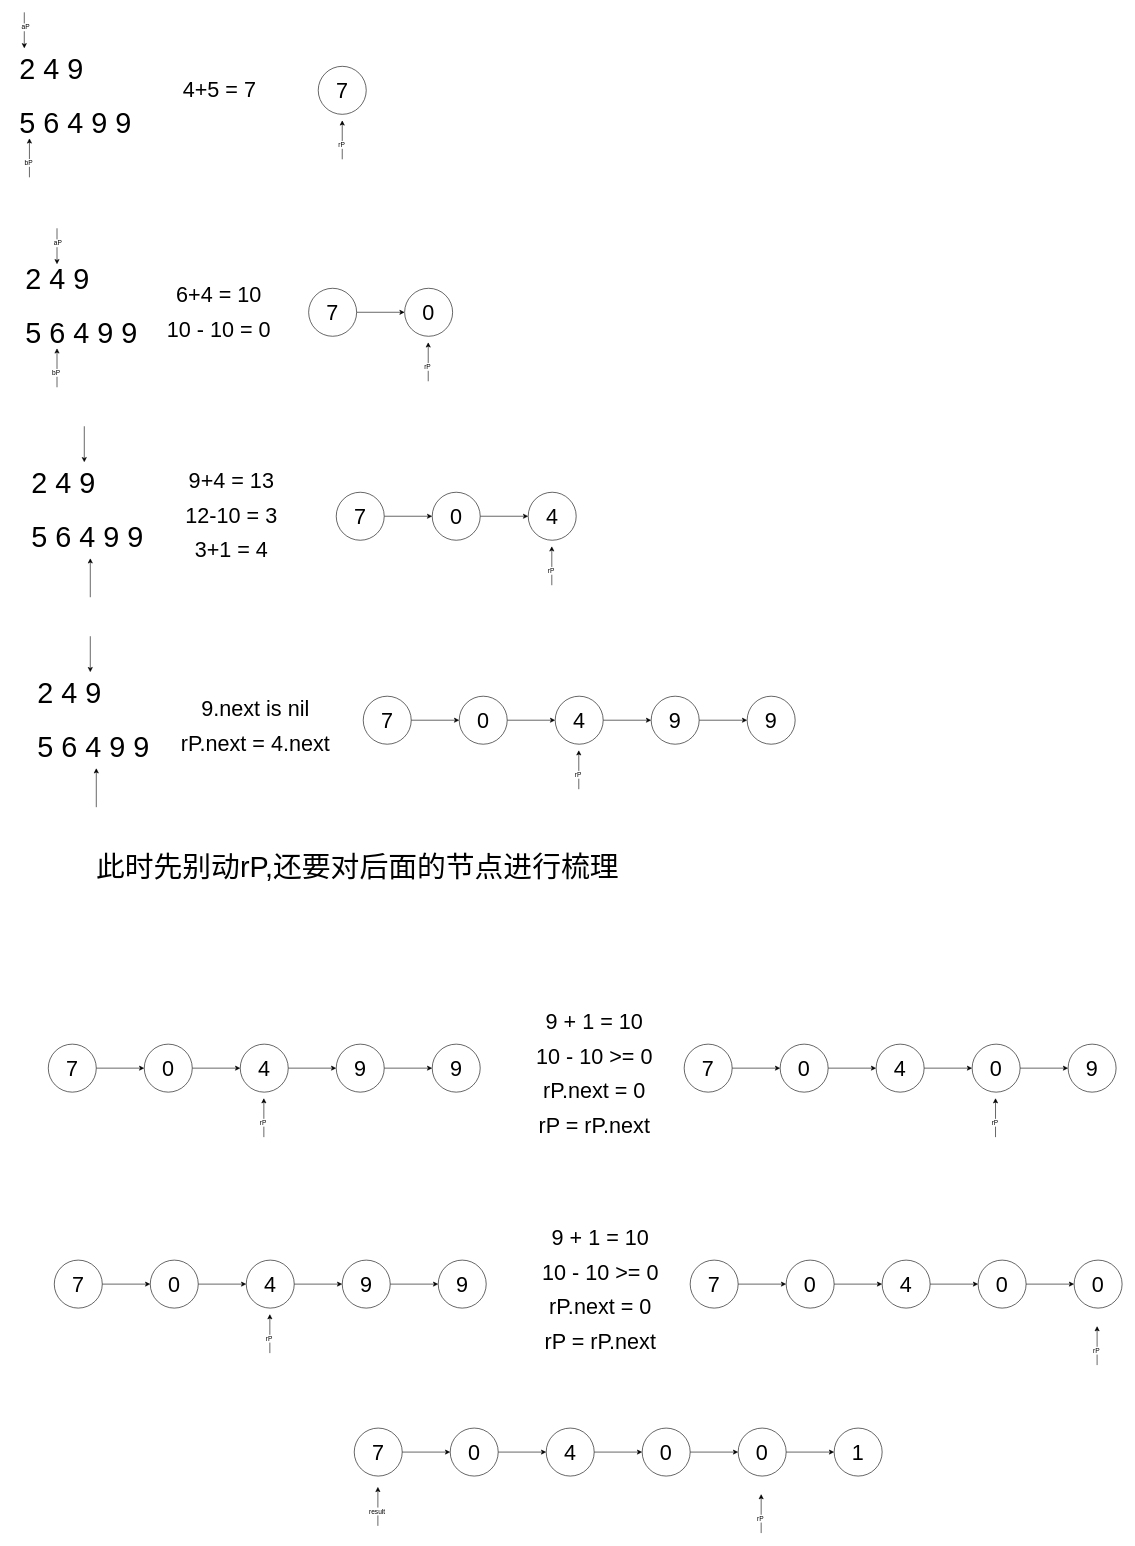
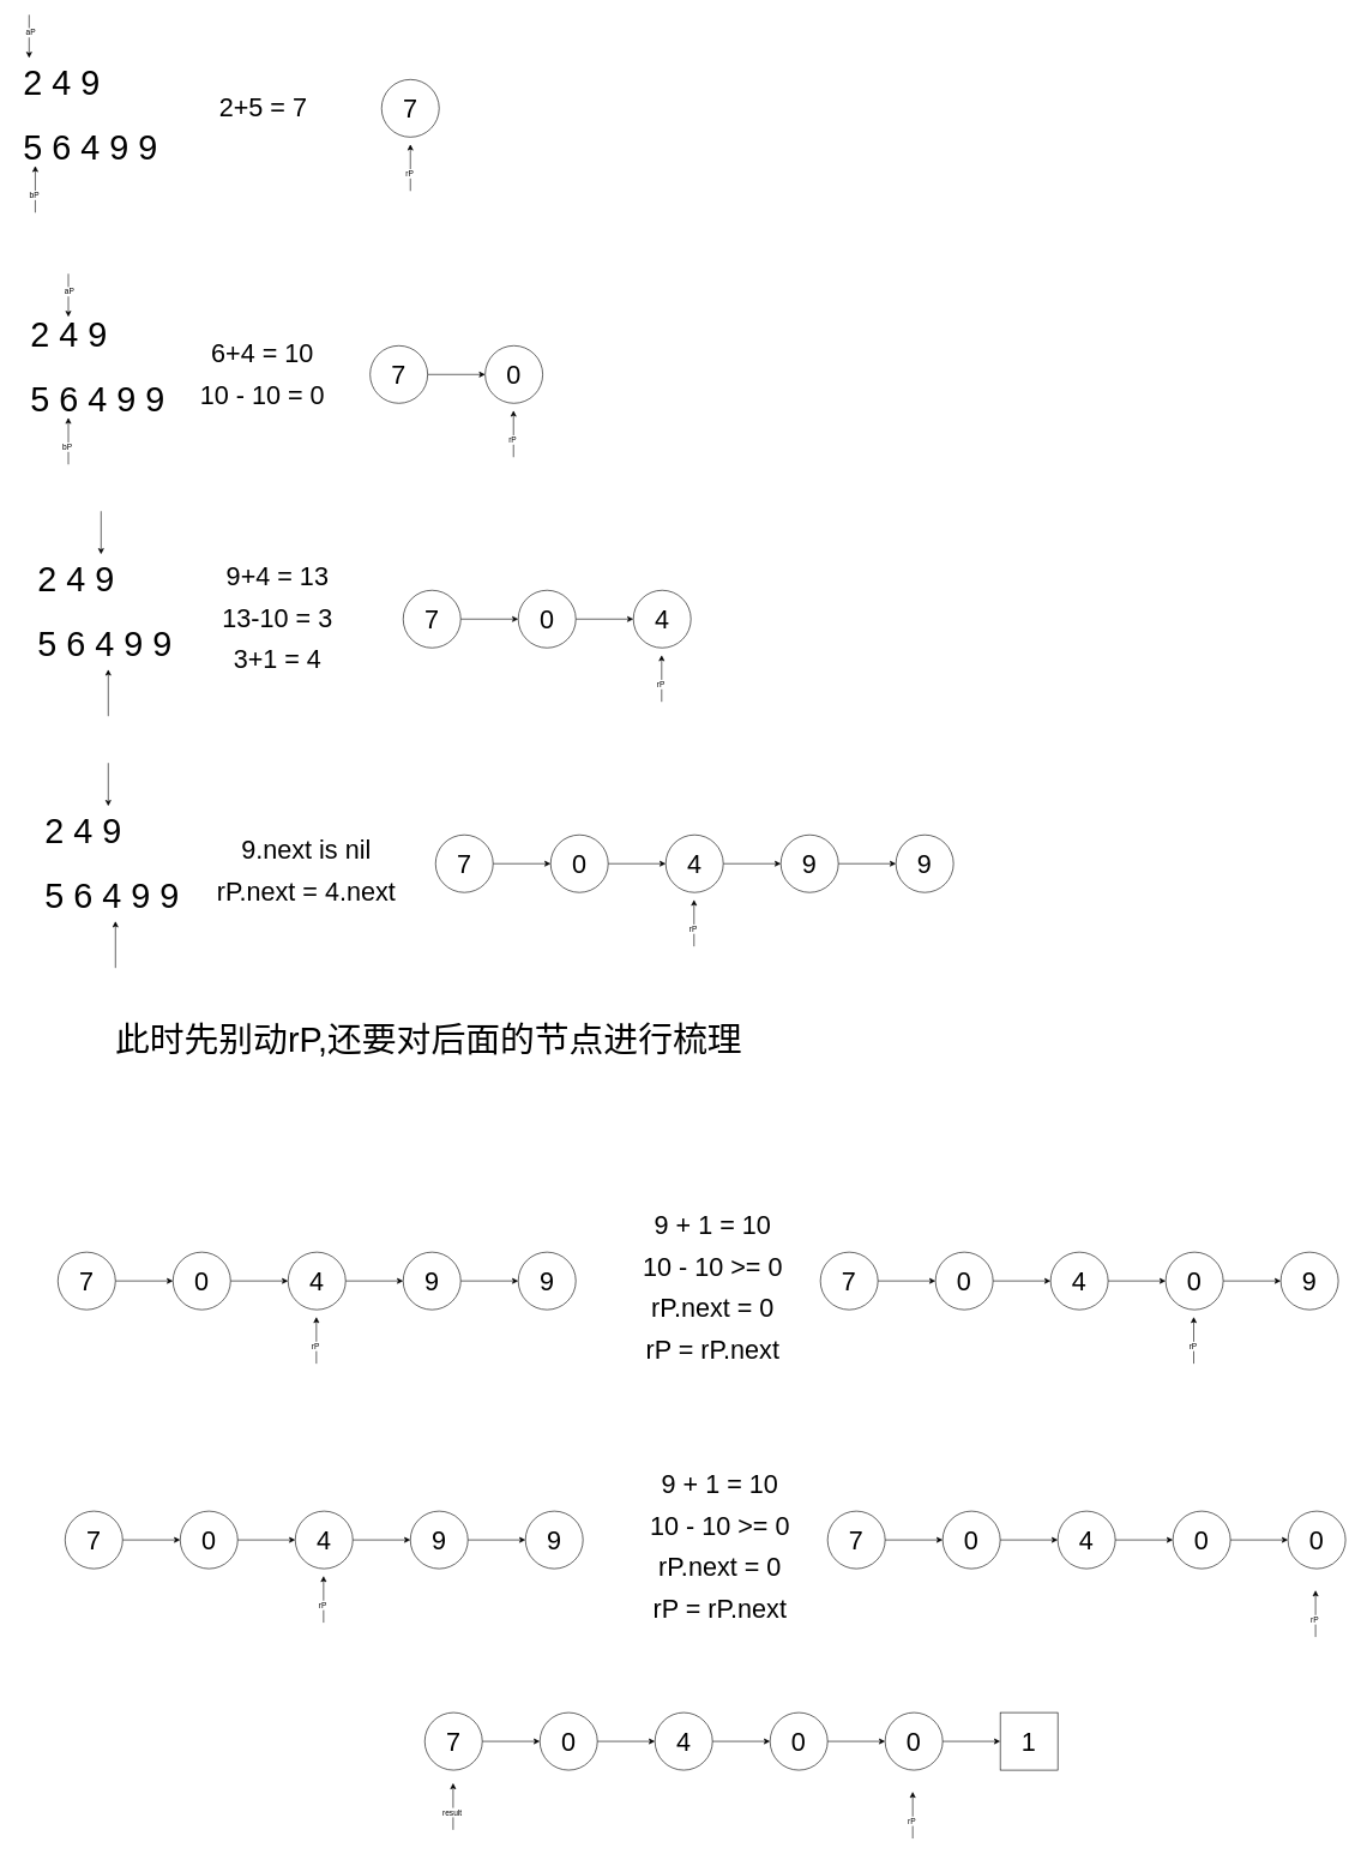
- <mxCell id="8" value="&lt;font style=&quot;font-size: 36px;&quot;&gt;4+5 = 7&lt;/font&gt;" style="text;html=1;align=center;verticalAlign=middle;resizable=0;points=[];autosize=1;strokeColor=none;fillColor=none;fontSize=48;" parent="1" vertex="1"><mxGeometry x="290" y="110" width="150" height="70" as="geometry" /></mxCell>
+ <mxCell id="8" value="&lt;font style=&quot;font-size: 36px;&quot;&gt;2+5 = 7&lt;/font&gt;" style="text;html=1;align=center;verticalAlign=middle;resizable=0;points=[];autosize=1;strokeColor=none;fillColor=none;fontSize=48;" parent="1" vertex="1"><mxGeometry x="290" y="110" width="150" height="70" as="geometry" /></mxCell>
- <mxCell id="20" value="&lt;font style=&quot;font-size: 36px;&quot;&gt;9+4 = 13&lt;br&gt;12-10 = 3&lt;br&gt;3+1 = 4&lt;br&gt;&lt;/font&gt;" style="text;html=1;align=center;verticalAlign=middle;resizable=0;points=[];autosize=1;strokeColor=none;fillColor=none;fontSize=48;" parent="1" vertex="1"><mxGeometry x="295" y="760" width="180" height="190" as="geometry" /></mxCell>
+ <mxCell id="20" value="&lt;font style=&quot;font-size: 36px;&quot;&gt;9+4 = 13&lt;br&gt;13-10 = 3&lt;br&gt;3+1 = 4&lt;br&gt;&lt;/font&gt;" style="text;html=1;align=center;verticalAlign=middle;resizable=0;points=[];autosize=1;strokeColor=none;fillColor=none;fontSize=48;" parent="1" vertex="1"><mxGeometry x="295" y="760" width="180" height="190" as="geometry" /></mxCell>
- <mxCell id="111" value="1" style="ellipse;whiteSpace=wrap;html=1;aspect=fixed;fontSize=36;" parent="1" vertex="1"><mxGeometry x="1390" y="2380" width="80" height="80" as="geometry" /></mxCell>
+ <mxCell id="111" value="1" style="whiteSpace=wrap;html=1;aspect=fixed;fontSize=36;rounded=0;" parent="1" vertex="1"><mxGeometry x="1390" y="2380" width="80" height="80" as="geometry" /></mxCell>
